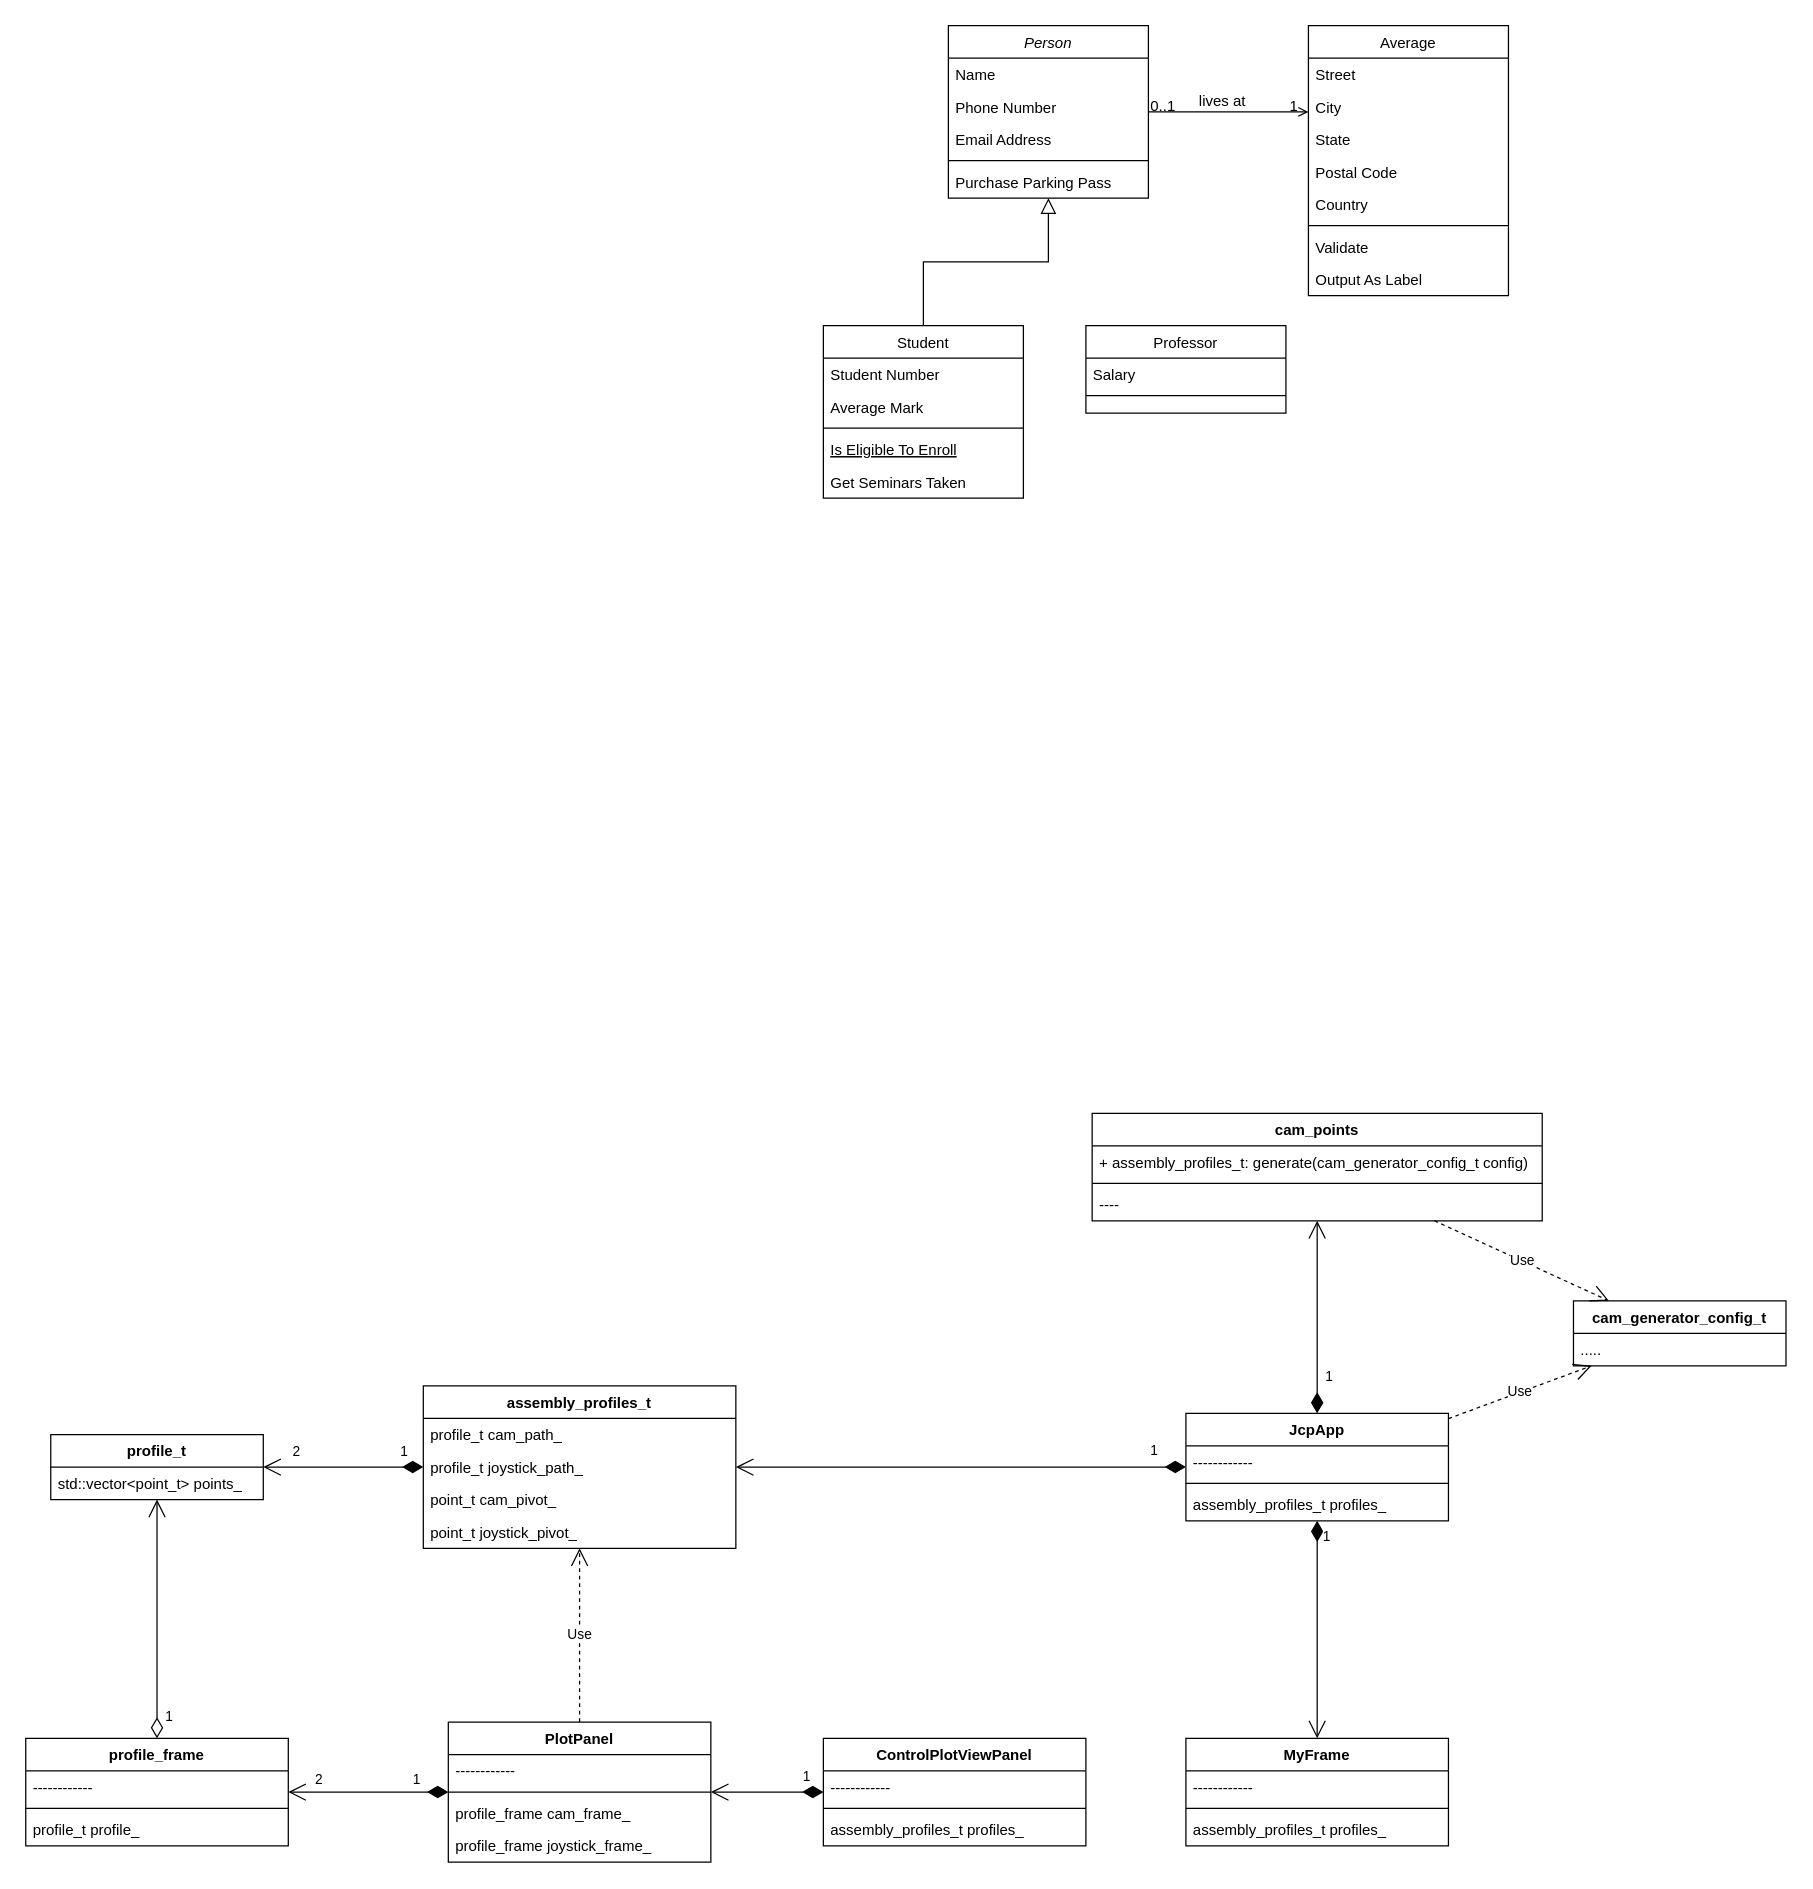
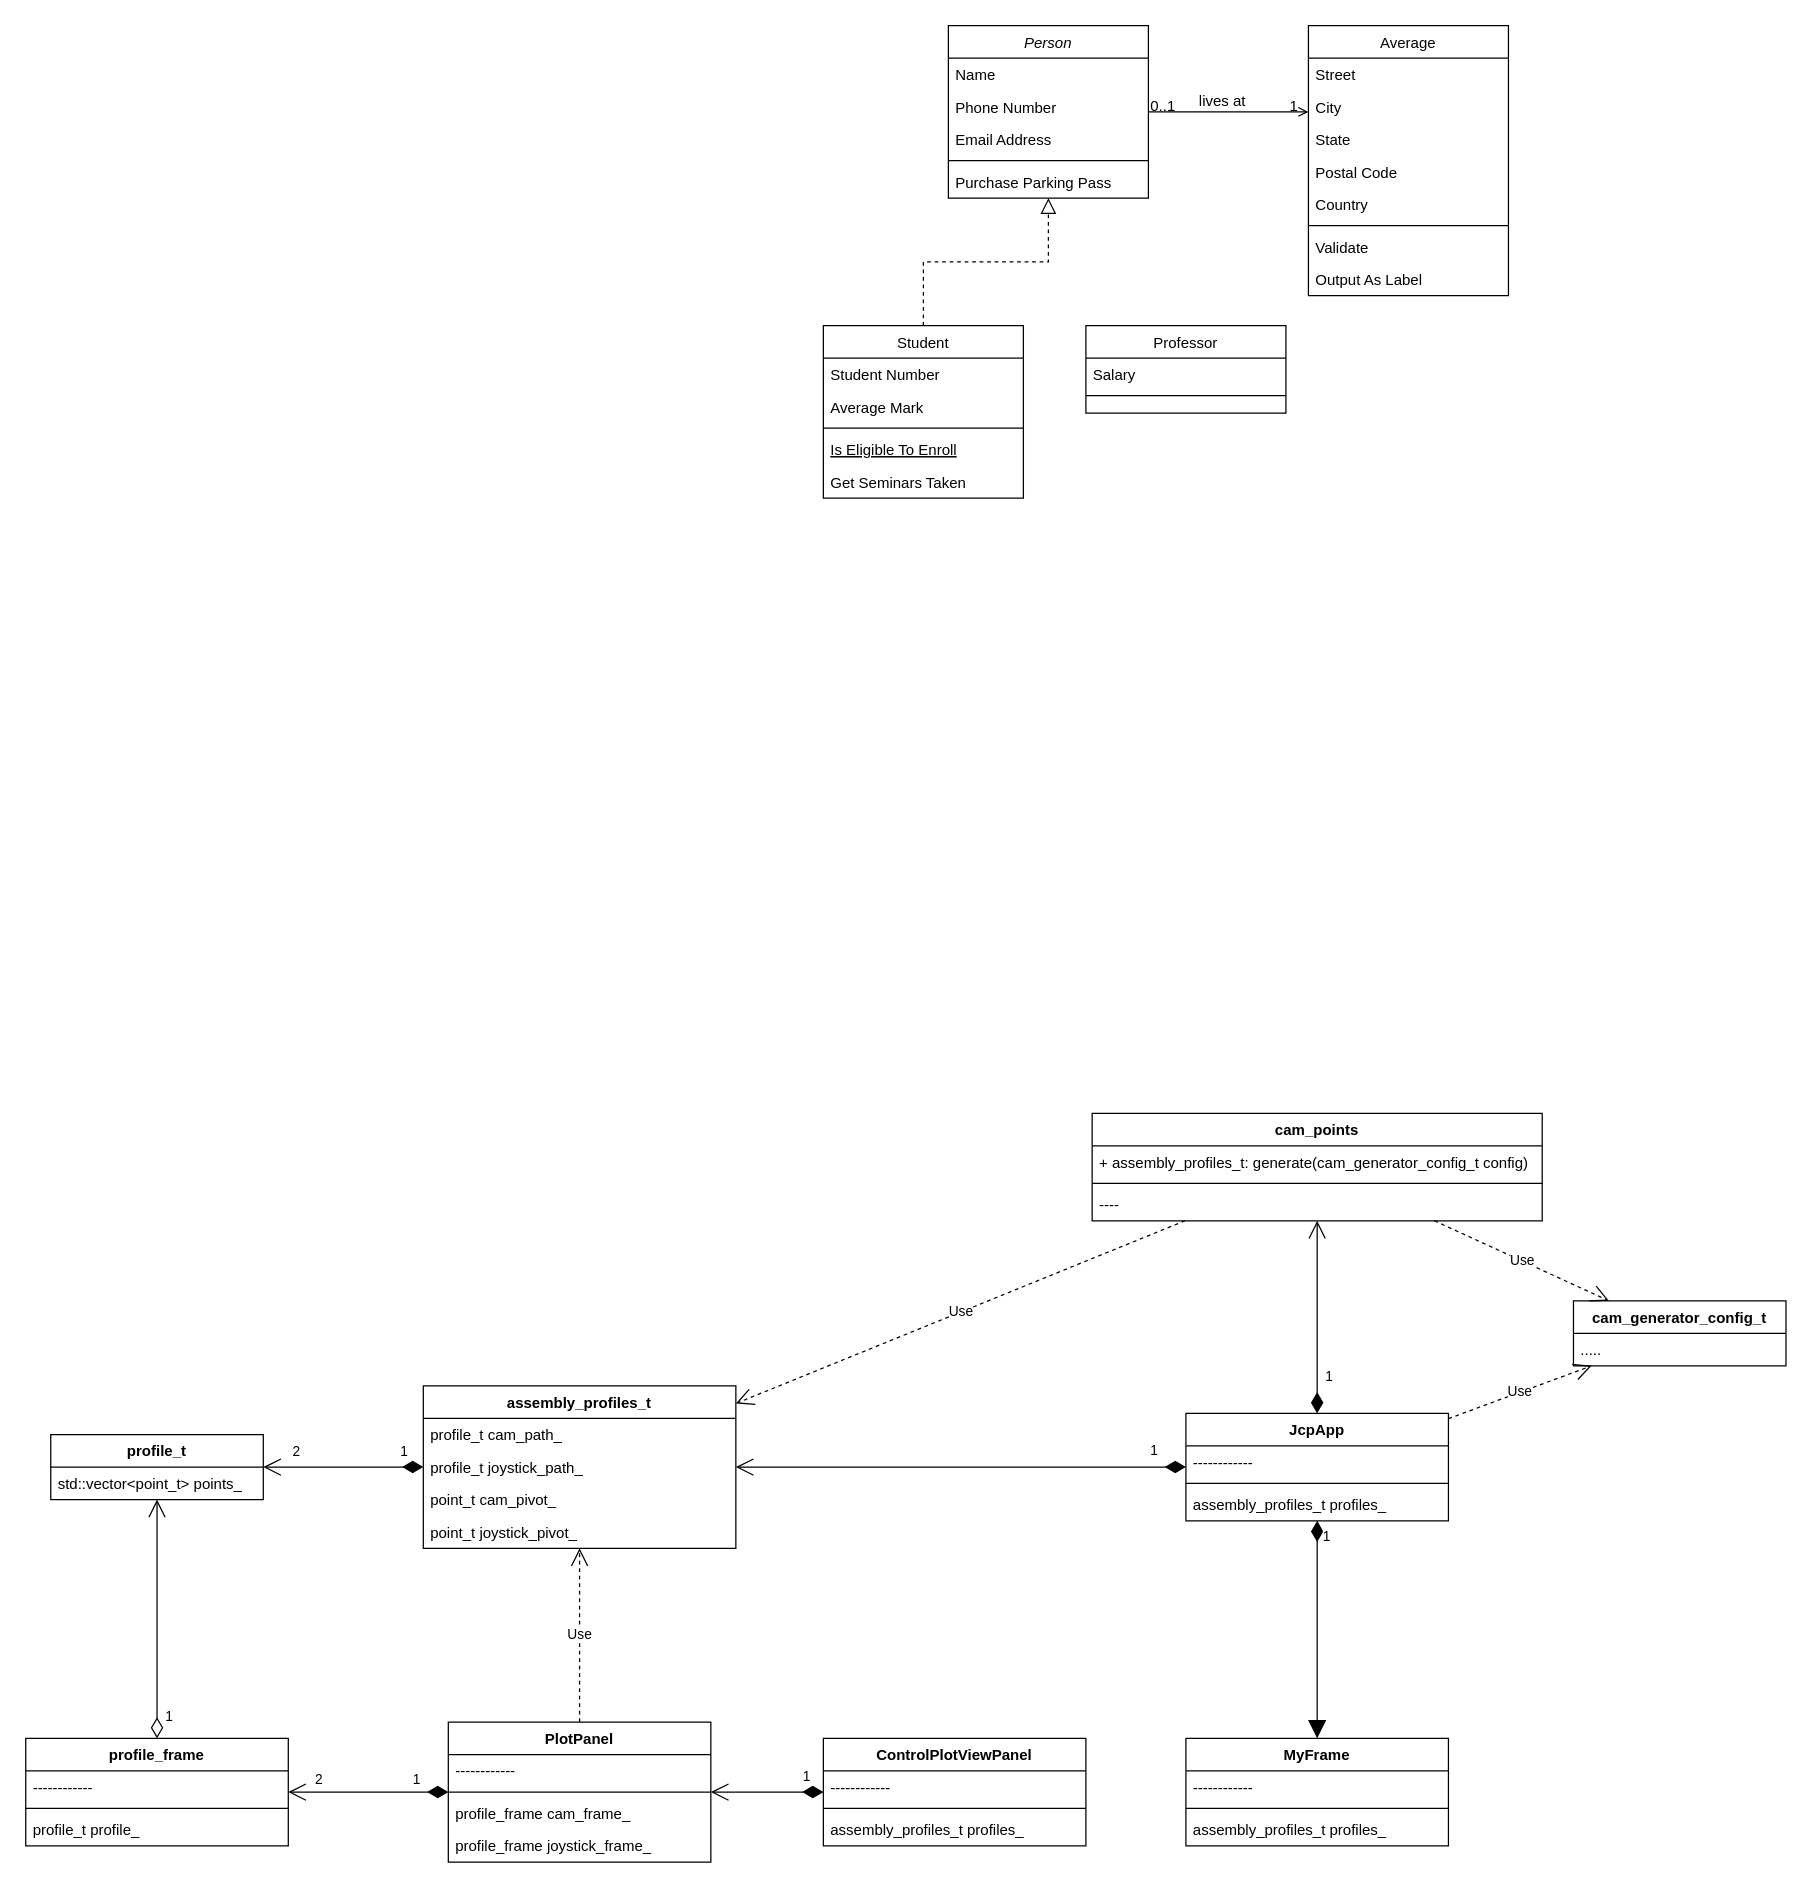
- <mxCell id="14" value="" style="endArrow=block;endSize=10;endFill=0;shadow=0;strokeWidth=1;rounded=0;edgeStyle=elbowEdgeStyle;elbow=vertical;" parent="1" source="8" target="2" edge="1"><mxGeometry width="160" relative="1" as="geometry"><mxPoint x="738" y="103" as="sourcePoint" /><mxPoint x="738" y="103" as="targetPoint" /></mxGeometry></mxCell>
+ <mxCell id="14" value="" style="endArrow=block;endSize=10;endFill=0;shadow=0;strokeWidth=1;rounded=0;edgeStyle=elbowEdgeStyle;elbow=vertical;dashed=1;" parent="1" source="8" target="2" edge="1"><mxGeometry width="160" relative="1" as="geometry"><mxPoint x="738" y="103" as="sourcePoint" /><mxPoint x="738" y="103" as="targetPoint" /></mxGeometry></mxCell>
+ <mxCell id="81" value="Use" style="endArrow=open;endSize=12;dashed=1;html=1;rounded=0;" edge="1" parent="1" source="42" target="33"><mxGeometry width="160" relative="1" as="geometry"><mxPoint x="1156.759" y="986" as="sourcePoint" /><mxPoint x="1296.308" y="1050" as="targetPoint" /></mxGeometry></mxCell>
- <mxCell id="77" value="1" style="endArrow=open;html=1;endSize=12;startArrow=diamondThin;startSize=14;startFill=1;edgeStyle=orthogonalEdgeStyle;align=left;verticalAlign=bottom;rounded=0;" edge="1" parent="1" source="38" target="69"><mxGeometry x="-0.742" y="3" relative="1" as="geometry"><mxPoint x="948" y="1343" as="sourcePoint" /><mxPoint x="1028" y="1343" as="targetPoint" /><mxPoint as="offset" /></mxGeometry></mxCell>
+ <mxCell id="77" value="1" style="endArrow=block;html=1;endSize=12;startArrow=diamondThin;startSize=14;startFill=1;edgeStyle=orthogonalEdgeStyle;align=left;verticalAlign=bottom;rounded=0;" edge="1" parent="1" source="38" target="69"><mxGeometry x="-0.742" y="3" relative="1" as="geometry"><mxPoint x="948" y="1343" as="sourcePoint" /><mxPoint x="1028" y="1343" as="targetPoint" /><mxPoint as="offset" /></mxGeometry></mxCell>
